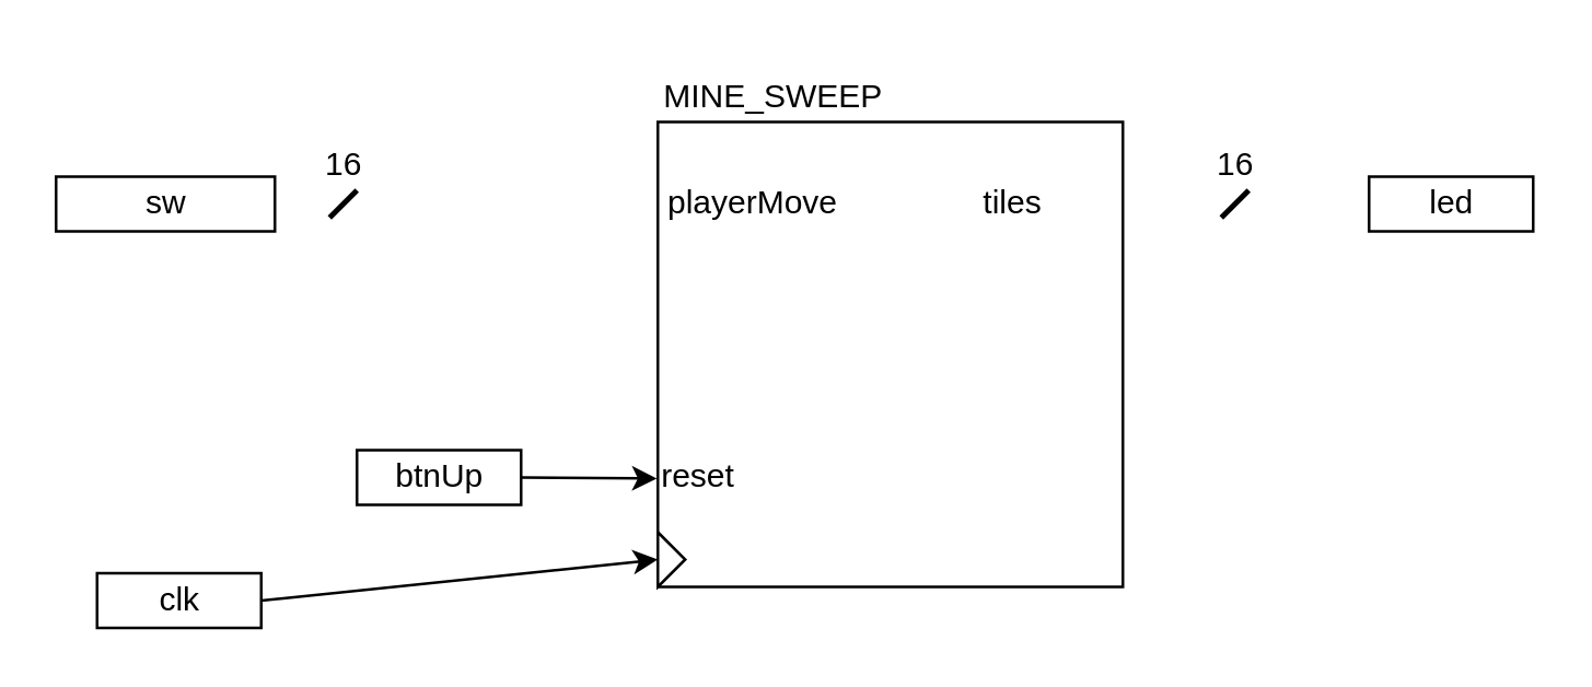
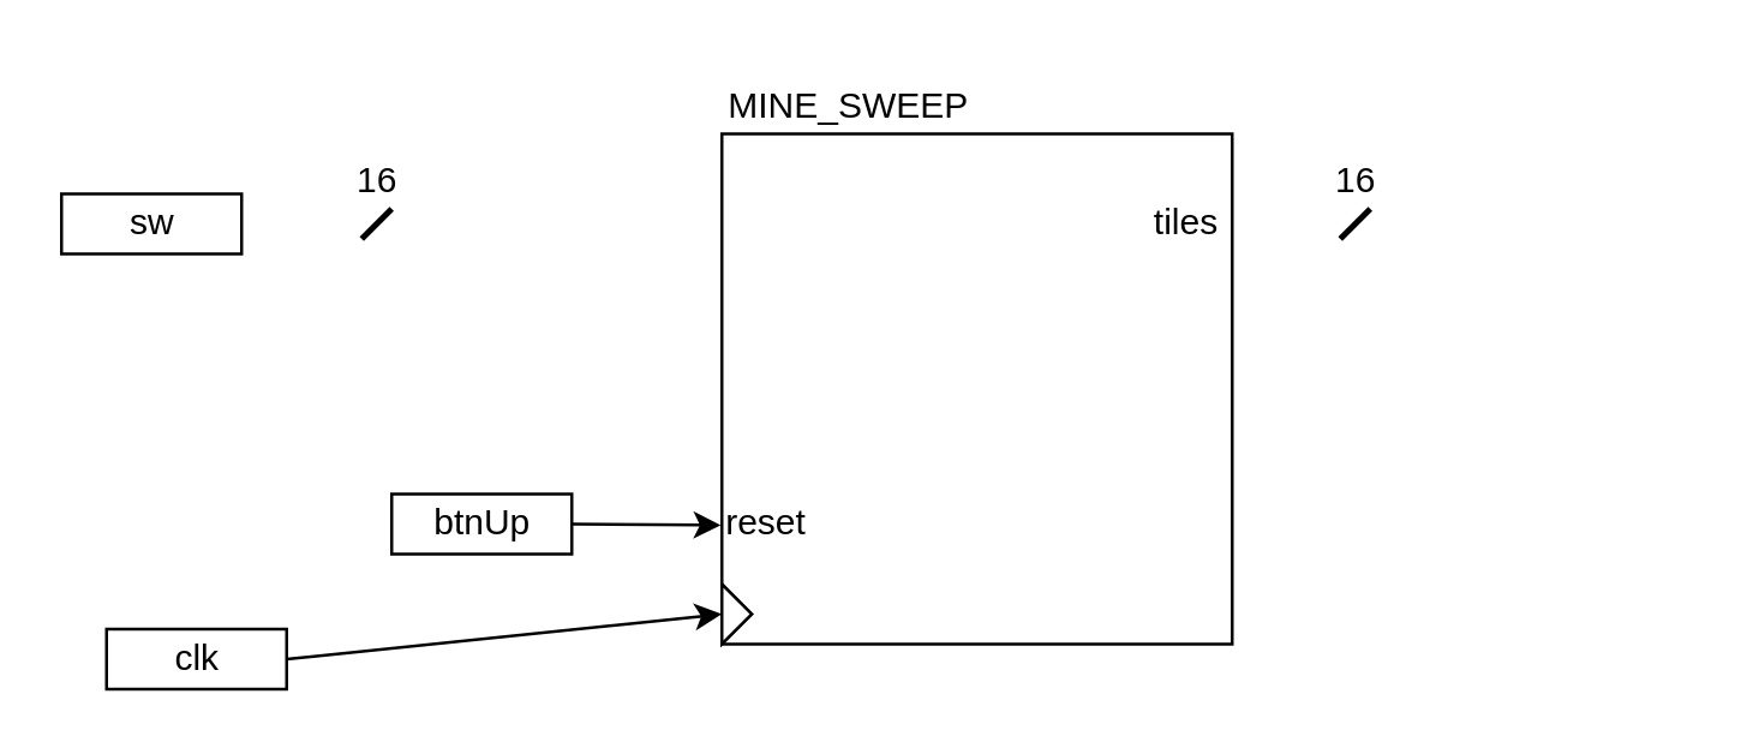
- <mxCell id="7" value="sw" style="externalPins=0;recursiveResize=0;shadow=0;dashed=0;align=center;html=1;strokeWidth=1;shape=mxgraph.rtl.abstract.entity;container=1;collapsible=0;kind=input;drawPins=0;left=0;right=1;bottom=0;top=0;" parent="1" vertex="1"><mxGeometry x="20" y="64" width="80" height="20" as="geometry" /></mxCell>
+ <mxCell id="7" value="sw" style="externalPins=0;recursiveResize=0;shadow=0;dashed=0;align=center;html=1;strokeWidth=1;shape=mxgraph.rtl.abstract.entity;container=1;collapsible=0;kind=input;drawPins=0;left=0;right=1;bottom=0;top=0;" parent="1" vertex="1"><mxGeometry x="20" y="64" width="60" height="20" as="geometry" /></mxCell>
- <mxCell id="5" value="playerMove" style="text;html=1;strokeColor=none;fillColor=none;align=center;verticalAlign=middle;whiteSpace=wrap;rounded=0;" parent="2" vertex="1"><mxGeometry y="20" width="70" height="20" as="geometry" /></mxCell>
- <mxCell id="6" value="tiles" style="text;html=1;strokeColor=none;fillColor=none;align=center;verticalAlign=middle;whiteSpace=wrap;rounded=0;" parent="2" vertex="1"><mxGeometry x="115" y="20" width="30" height="20" as="geometry" /></mxCell>
+ <mxCell id="6" value="tiles" style="text;html=1;strokeColor=none;fillColor=none;align=center;verticalAlign=middle;whiteSpace=wrap;rounded=0;" parent="2" vertex="1"><mxGeometry x="140" y="20" width="30" height="20" as="geometry" /></mxCell>
- <mxCell id="12" value="led" style="externalPins=0;recursiveResize=0;shadow=0;dashed=0;align=center;html=1;strokeWidth=1;shape=mxgraph.rtl.abstract.entity;container=1;collapsible=0;kind=input;drawPins=0;left=0;right=1;bottom=0;top=0;" parent="1" vertex="1"><mxGeometry x="500" y="64" width="60" height="20" as="geometry" /></mxCell>
